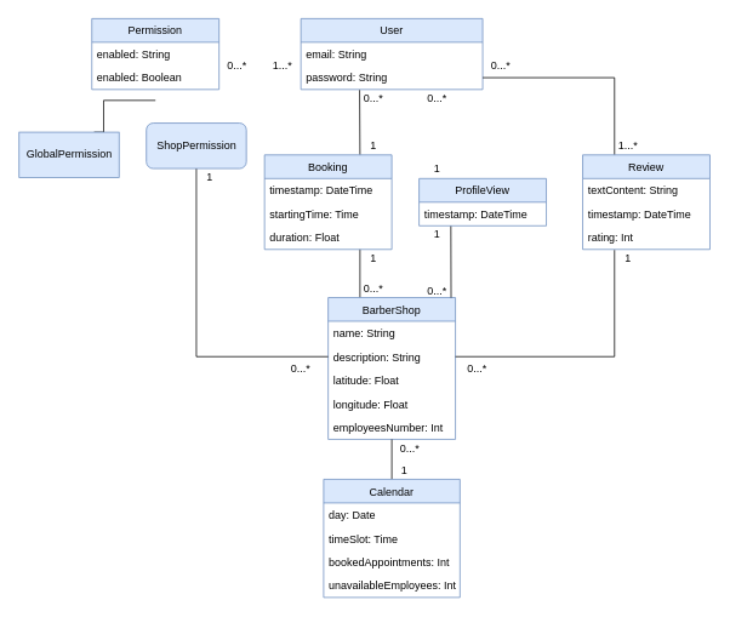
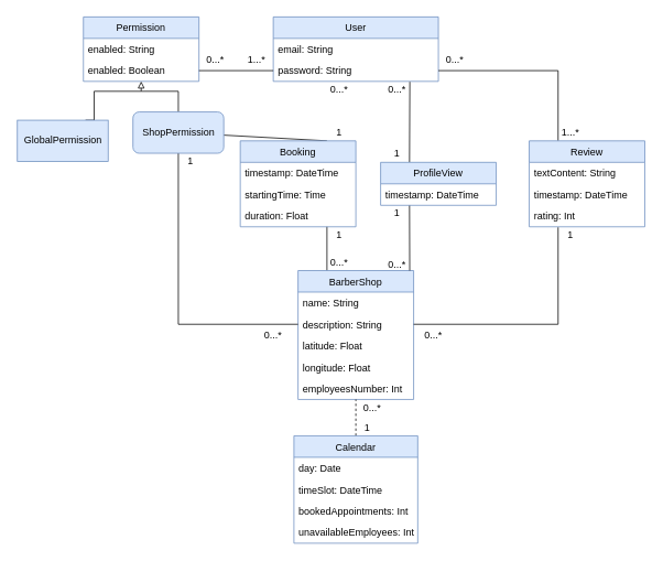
+ <mxCell id="54" style="edgeStyle=none;rounded=0;orthogonalLoop=1;jettySize=auto;html=1;exitX=0;exitY=0.5;exitDx=0;exitDy=0;entryX=1;entryY=0.5;entryDx=0;entryDy=0;endArrow=none;endFill=0;" edge="1" parent="1" source="4" target="53"><mxGeometry relative="1" as="geometry" /></mxCell>
+ <mxCell id="57" style="edgeStyle=orthogonalEdgeStyle;rounded=0;orthogonalLoop=1;jettySize=auto;html=1;exitX=0.5;exitY=0;exitDx=0;exitDy=0;endArrow=block;endFill=0;" edge="1" parent="1" source="58" target="53"><mxGeometry relative="1" as="geometry"><mxPoint x="150" y="98" as="targetPoint" /><Array as="points"><mxPoint x="215" y="110" /><mxPoint x="170" y="110" /></Array></mxGeometry></mxCell>
- <mxCell id="26" style="rounded=0;orthogonalLoop=1;jettySize=auto;html=1;exitX=0.75;exitY=0;exitDx=0;exitDy=0;endArrow=none;endFill=0;entryX=0.323;entryY=1.023;entryDx=0;entryDy=0;entryPerimeter=0;" edge="1" parent="1" source="27" target="4"><mxGeometry relative="1" as="geometry"><mxPoint x="395" y="124" as="targetPoint" /></mxGeometry></mxCell>
+ <mxCell id="26" style="rounded=0;orthogonalLoop=1;jettySize=auto;html=1;exitX=0.75;exitY=0;exitDx=0;exitDy=0;endArrow=none;endFill=0;" edge="1" parent="1" source="27" target="58"><mxGeometry relative="1" as="geometry"><mxPoint x="395" y="124" as="targetPoint" /></mxGeometry></mxCell>
+ <mxCell id="35" style="rounded=0;orthogonalLoop=1;jettySize=auto;html=1;exitX=0.25;exitY=0;exitDx=0;exitDy=0;endArrow=none;endFill=0;entryX=0.827;entryY=1.023;entryDx=0;entryDy=0;entryPerimeter=0;" edge="1" parent="1" source="37" target="4"><mxGeometry relative="1" as="geometry"><mxPoint x="495" y="124" as="targetPoint" /></mxGeometry></mxCell>
- <mxCell id="43" style="edgeStyle=none;rounded=0;orthogonalLoop=1;jettySize=auto;html=1;exitX=0.5;exitY=0;exitDx=0;exitDy=0;endArrow=none;endFill=0;" edge="1" parent="1" source="44" target="12"><mxGeometry relative="1" as="geometry" /></mxCell>
+ <mxCell id="43" style="edgeStyle=none;rounded=0;orthogonalLoop=1;jettySize=auto;html=1;exitX=0.5;exitY=0;exitDx=0;exitDy=0;endArrow=none;endFill=0;dashed=1;" edge="1" parent="1" source="44" target="12"><mxGeometry relative="1" as="geometry" /></mxCell>
- <mxCell id="46" value="timeSlot: Time" style="text;strokeColor=none;fillColor=none;align=left;verticalAlign=top;spacingLeft=4;spacingRight=4;overflow=hidden;rotatable=0;points=[[0,0.5],[1,0.5]];portConstraint=eastwest;" vertex="1" parent="44"><mxGeometry y="52" width="150" height="26" as="geometry" /></mxCell>
+ <mxCell id="46" value="timeSlot: DateTime" style="text;strokeColor=none;fillColor=none;align=left;verticalAlign=top;spacingLeft=4;spacingRight=4;overflow=hidden;rotatable=0;points=[[0,0.5],[1,0.5]];portConstraint=eastwest;" vertex="1" parent="44"><mxGeometry y="52" width="150" height="26" as="geometry" /></mxCell>
